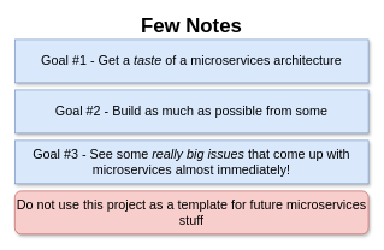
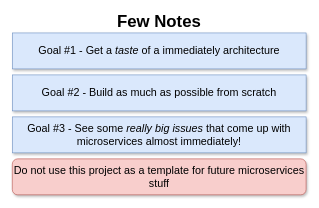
- <mxCell id="3" value="Goal #1 - Get a &lt;i style=&quot;font-size: 18px;&quot;&gt;taste&lt;/i&gt; of a microservices architecture" style="rounded=0;whiteSpace=wrap;html=1;fontSize=18;align=center;fillColor=#dae8fc;strokeColor=#6c8ebf;shadow=1;" vertex="1" parent="1"><mxGeometry x="20" y="54" width="490" height="60" as="geometry" /></mxCell>
+ <mxCell id="3" value="Goal #1 - Get a &lt;i style=&quot;font-size: 18px;&quot;&gt;taste&lt;/i&gt; of a immediately architecture" style="rounded=0;whiteSpace=wrap;html=1;fontSize=18;align=center;fillColor=#dae8fc;strokeColor=#6c8ebf;shadow=1;" vertex="1" parent="1"><mxGeometry x="20" y="54" width="490" height="60" as="geometry" /></mxCell>
- <mxCell id="4" value="Goal #2 - Build as much as possible from some" style="rounded=0;whiteSpace=wrap;html=1;fontSize=18;align=center;fillColor=#dae8fc;strokeColor=#6c8ebf;shadow=1;" vertex="1" parent="1"><mxGeometry x="20" y="124" width="490" height="60" as="geometry" /></mxCell>
+ <mxCell id="4" value="Goal #2 - Build as much as possible from scratch" style="rounded=0;whiteSpace=wrap;html=1;fontSize=18;align=center;fillColor=#dae8fc;strokeColor=#6c8ebf;shadow=1;" vertex="1" parent="1"><mxGeometry x="20" y="124" width="490" height="60" as="geometry" /></mxCell>
